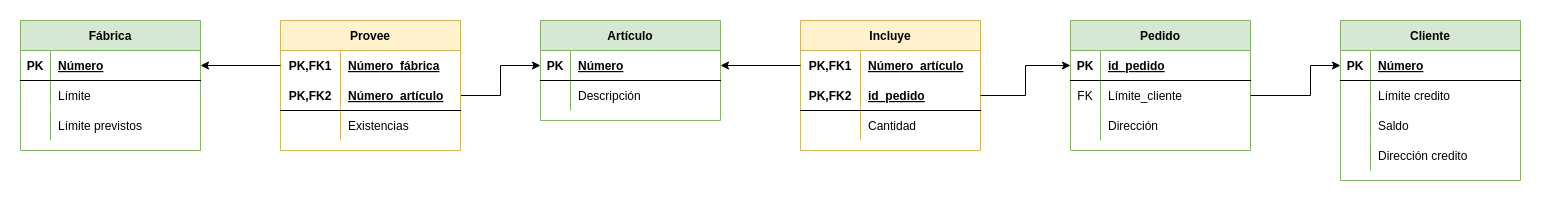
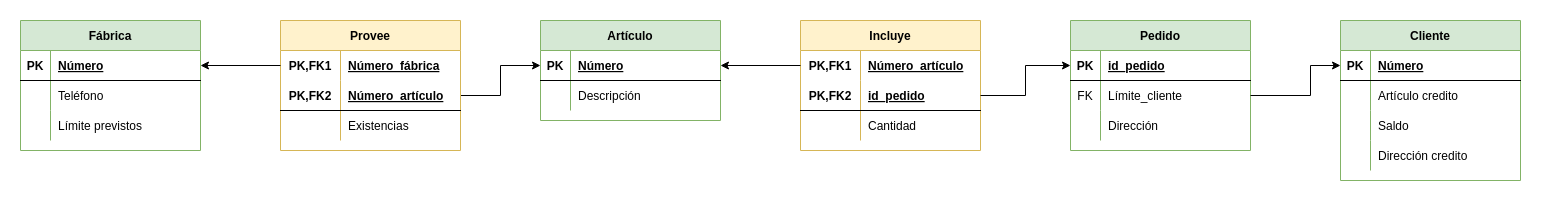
- <mxCell id="15" value="Límite" style="shape=partialRectangle;connectable=0;fillColor=none;top=0;left=0;bottom=0;right=0;align=left;spacingLeft=6;overflow=hidden;" parent="13" vertex="1"><mxGeometry x="30" width="150" height="30" as="geometry"><mxRectangle width="150" height="30" as="alternateBounds" /></mxGeometry></mxCell>
+ <mxCell id="15" value="Teléfono" style="shape=partialRectangle;connectable=0;fillColor=none;top=0;left=0;bottom=0;right=0;align=left;spacingLeft=6;overflow=hidden;" parent="13" vertex="1"><mxGeometry x="30" width="150" height="30" as="geometry"><mxRectangle width="150" height="30" as="alternateBounds" /></mxGeometry></mxCell>
- <mxCell id="59" value="Límite credito" style="shape=partialRectangle;connectable=0;fillColor=none;top=0;left=0;bottom=0;right=0;align=left;spacingLeft=6;overflow=hidden;" parent="57" vertex="1"><mxGeometry x="30" width="150" height="30" as="geometry"><mxRectangle width="150" height="30" as="alternateBounds" /></mxGeometry></mxCell>
+ <mxCell id="59" value="Artículo credito" style="shape=partialRectangle;connectable=0;fillColor=none;top=0;left=0;bottom=0;right=0;align=left;spacingLeft=6;overflow=hidden;" parent="57" vertex="1"><mxGeometry x="30" width="150" height="30" as="geometry"><mxRectangle width="150" height="30" as="alternateBounds" /></mxGeometry></mxCell>
